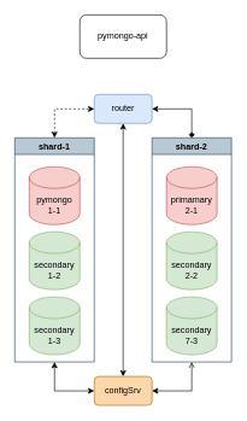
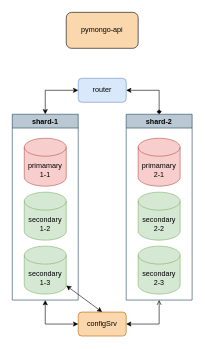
- <mxCell id="2" value="pymongo-api" style="rounded=1;whiteSpace=wrap;html=1;" parent="1" vertex="1"><mxGeometry x="110" y="20" width="120" height="60" as="geometry" /></mxCell>
+ <mxCell id="2" value="pymongo-api" style="rounded=1;whiteSpace=wrap;html=1;fillColor=#fad7ac;" parent="1" vertex="1"><mxGeometry x="110" y="20" width="120" height="60" as="geometry" /></mxCell>
- <mxCell id="12" value="" style="endArrow=classic;startArrow=classic;html=1;rounded=0;entryX=0;entryY=0.5;entryDx=0;entryDy=0;exitX=0.5;exitY=0;exitDx=0;exitDy=0;dashed=1;" parent="1" source="3" target="11" edge="1"><mxGeometry width="50" height="50" relative="1" as="geometry"><mxPoint x="70" y="170" as="sourcePoint" /><mxPoint x="120" y="120" as="targetPoint" /><Array as="points"><mxPoint x="75" y="150" /></Array></mxGeometry></mxCell>
+ <mxCell id="12" value="" style="endArrow=classic;startArrow=classic;html=1;rounded=0;entryX=0;entryY=0.5;entryDx=0;entryDy=0;exitX=0.5;exitY=0;exitDx=0;exitDy=0;" parent="1" source="3" target="11" edge="1"><mxGeometry width="50" height="50" relative="1" as="geometry"><mxPoint x="70" y="170" as="sourcePoint" /><mxPoint x="120" y="120" as="targetPoint" /><Array as="points"><mxPoint x="75" y="150" /></Array></mxGeometry></mxCell>
- <mxCell id="4" value="pymongo&lt;br&gt;1-1" style="shape=cylinder3;whiteSpace=wrap;html=1;boundedLbl=1;backgroundOutline=1;size=15;fillColor=#f8cecc;strokeColor=#b85450;" parent="3" vertex="1"><mxGeometry x="20" y="40" width="70" height="80" as="geometry" /></mxCell>
+ <mxCell id="4" value="primamary&lt;br&gt;1-1" style="shape=cylinder3;whiteSpace=wrap;html=1;boundedLbl=1;backgroundOutline=1;size=15;fillColor=#f8cecc;strokeColor=#b85450;" parent="3" vertex="1"><mxGeometry x="20" y="40" width="70" height="80" as="geometry" /></mxCell>
- <mxCell id="10" value="secondary&lt;br&gt;7-3" style="shape=cylinder3;whiteSpace=wrap;html=1;boundedLbl=1;backgroundOutline=1;size=15;fillColor=#d5e8d4;strokeColor=#82b366;" parent="7" vertex="1"><mxGeometry x="20" y="220" width="70" height="80" as="geometry" /></mxCell>
+ <mxCell id="10" value="secondary&lt;br&gt;2-3" style="shape=cylinder3;whiteSpace=wrap;html=1;boundedLbl=1;backgroundOutline=1;size=15;fillColor=#d5e8d4;strokeColor=#82b366;" parent="7" vertex="1"><mxGeometry x="20" y="220" width="70" height="80" as="geometry" /></mxCell>
- <mxCell id="14" value="" style="endArrow=classic;startArrow=classic;html=1;rounded=0;entryX=0.5;entryY=1;entryDx=0;entryDy=0;exitX=0.5;exitY=0;exitDx=0;exitDy=0;" parent="1" source="15" target="11" edge="1"><mxGeometry width="50" height="50" relative="1" as="geometry"><mxPoint x="170" y="350" as="sourcePoint" /><mxPoint x="200" y="210" as="targetPoint" /></mxGeometry></mxCell>
+ <mxCell id="14" value="" style="endArrow=classic;startArrow=classic;html=1;rounded=0;exitX=0.5;exitY=0;exitDx=0;exitDy=0;" parent="1" source="15" target="6" edge="1"><mxGeometry width="50" height="50" relative="1" as="geometry"><mxPoint x="170" y="350" as="sourcePoint" /><mxPoint x="200" y="210" as="targetPoint" /></mxGeometry></mxCell>
